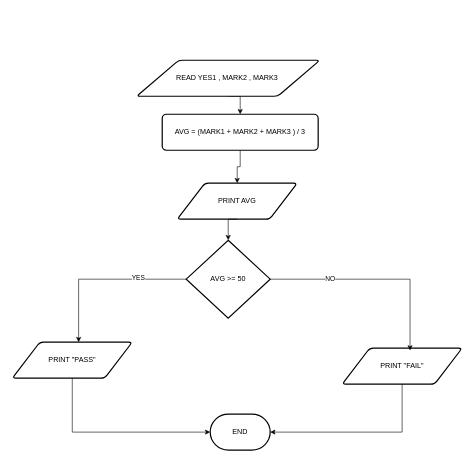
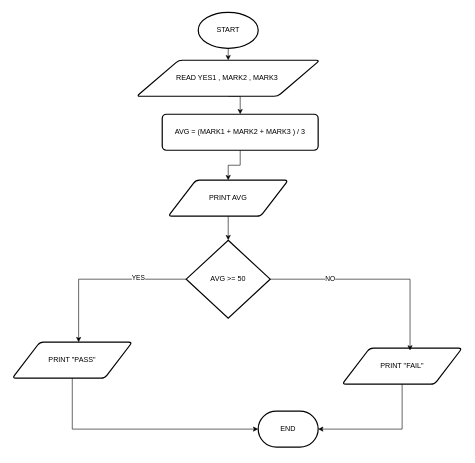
+ <mxCell id="3" value="START" style="strokeWidth=2;html=1;shape=mxgraph.flowchart.start_1;whiteSpace=wrap;" vertex="1" parent="1"><mxGeometry x="330" y="20" width="100" height="60" as="geometry" /></mxCell>
+ <mxCell id="2" style="edgeStyle=orthogonalEdgeStyle;rounded=0;orthogonalLoop=1;jettySize=auto;html=1;exitX=0.5;exitY=1;exitDx=0;exitDy=0;exitPerimeter=0;entryX=0.5;entryY=0;entryDx=0;entryDy=0;" edge="1" parent="1" source="3" target="5"><mxGeometry relative="1" as="geometry" /></mxCell>
- <mxCell id="15" value="PRINT AVG" style="shape=parallelogram;html=1;strokeWidth=2;perimeter=parallelogramPerimeter;whiteSpace=wrap;rounded=1;arcSize=12;size=0.23;" vertex="1" parent="1"><mxGeometry x="295" y="305" width="200" height="60" as="geometry" /></mxCell>
+ <mxCell id="15" value="PRINT AVG" style="shape=parallelogram;html=1;strokeWidth=2;perimeter=parallelogramPerimeter;whiteSpace=wrap;rounded=1;arcSize=12;size=0.23;" vertex="1" parent="1"><mxGeometry x="280" y="300" width="200" height="60" as="geometry" /></mxCell>
- <mxCell id="17" value="END" style="strokeWidth=2;html=1;shape=mxgraph.flowchart.terminator;whiteSpace=wrap;" vertex="1" parent="1"><mxGeometry x="350" y="690" width="100" height="60" as="geometry" /></mxCell>
+ <mxCell id="17" value="END" style="strokeWidth=2;html=1;shape=mxgraph.flowchart.terminator;whiteSpace=wrap;" vertex="1" parent="1"><mxGeometry x="430" y="685" width="100" height="60" as="geometry" /></mxCell>
